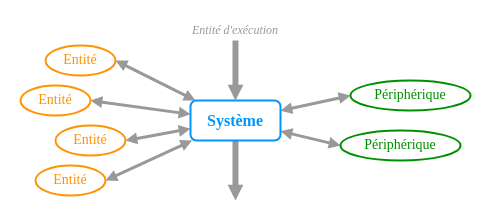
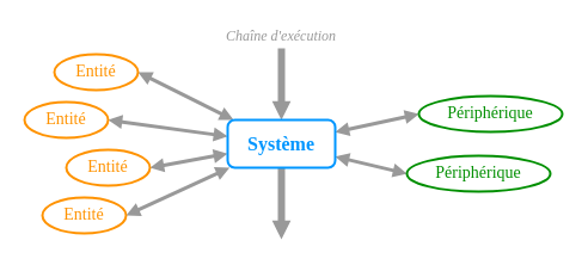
- <mxCell id="17" value="Entité d'exécution" style="text;html=1;strokeColor=none;fillColor=none;align=center;verticalAlign=middle;whiteSpace=wrap;rounded=0;fontFamily=Verdana;fontSize=12;fontStyle=2;fontColor=#999999;" parent="1" vertex="1"><mxGeometry x="165" y="20" width="140" height="20" as="geometry" /></mxCell>
+ <mxCell id="17" value="Chaîne d'exécution" style="text;html=1;strokeColor=none;fillColor=none;align=center;verticalAlign=middle;whiteSpace=wrap;rounded=0;fontFamily=Verdana;fontSize=12;fontStyle=2;fontColor=#999999;" parent="1" vertex="1"><mxGeometry x="165" y="20" width="140" height="20" as="geometry" /></mxCell>
